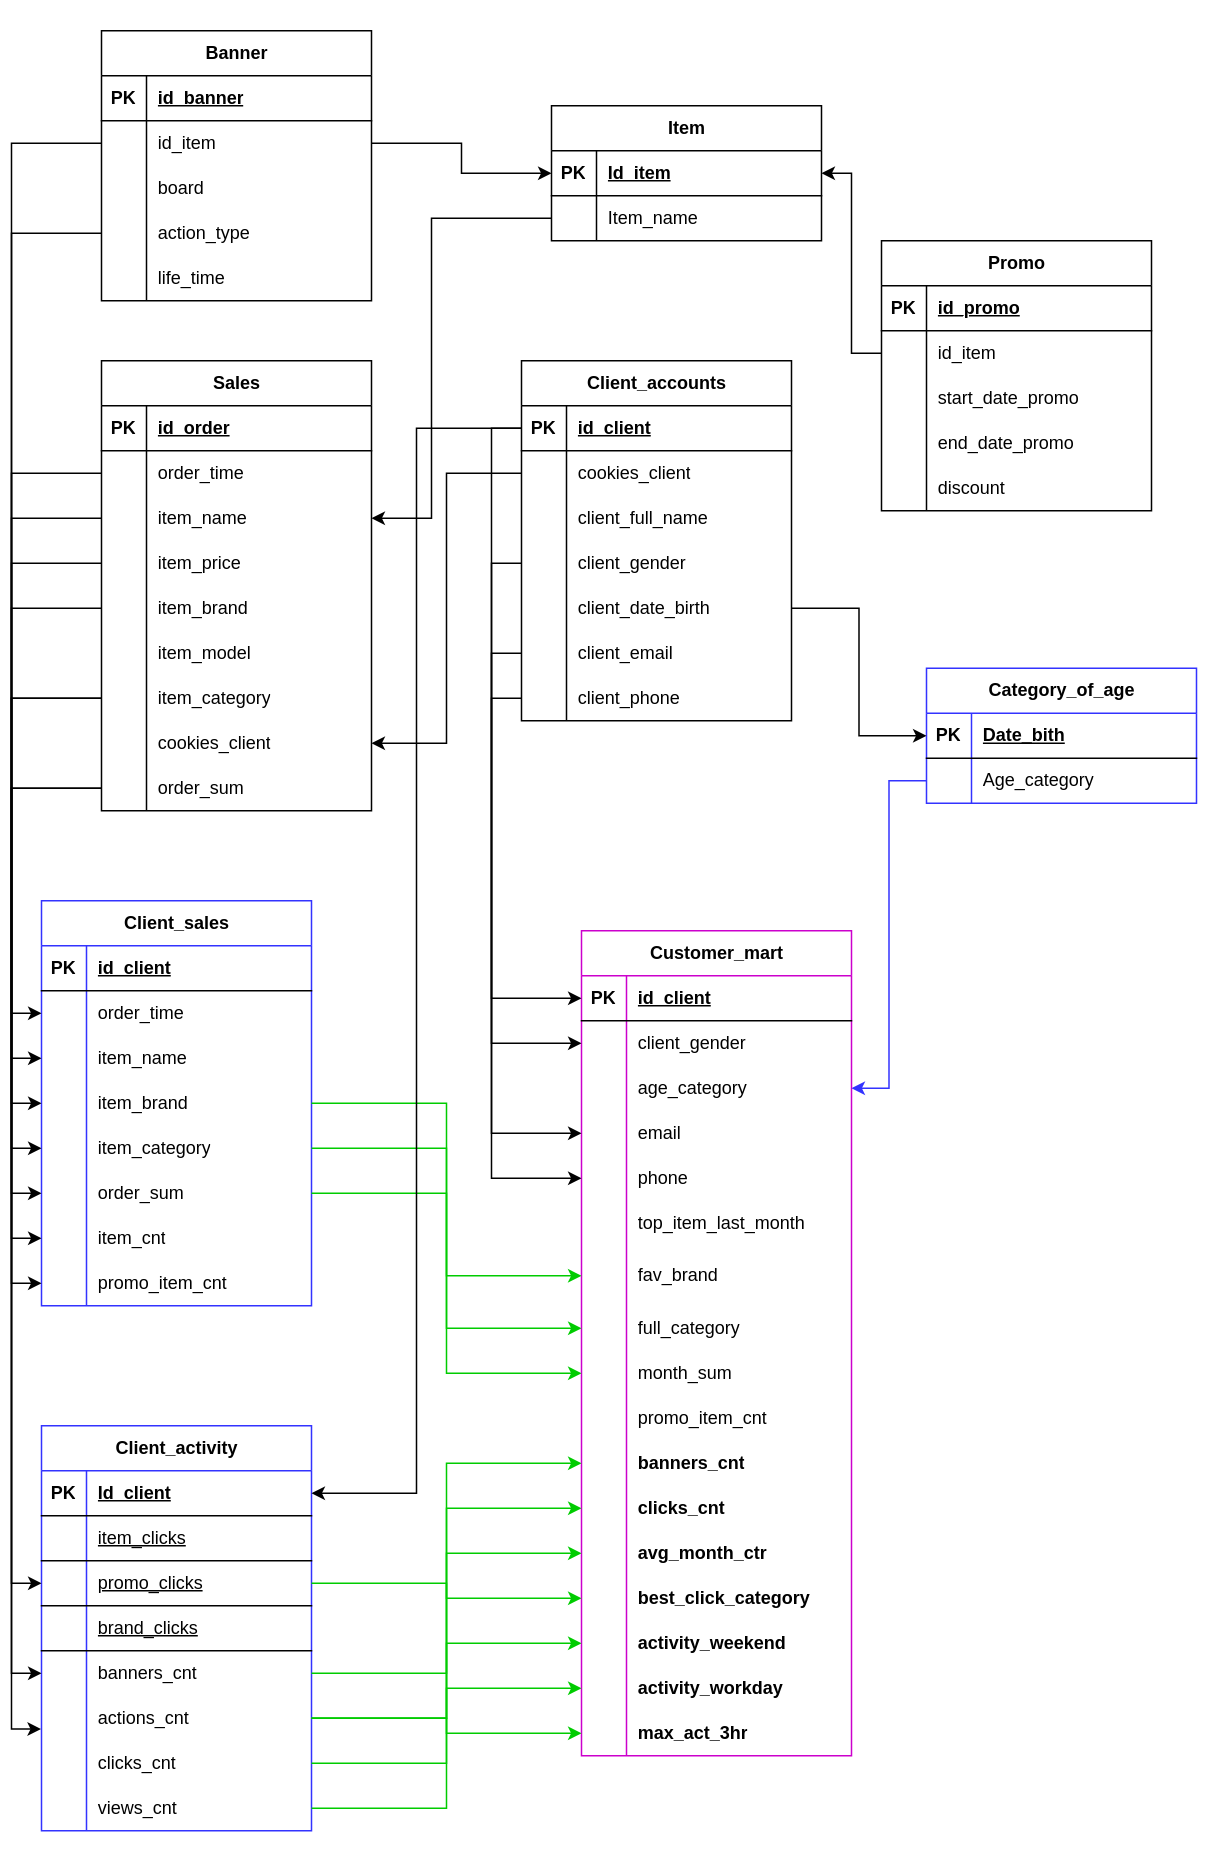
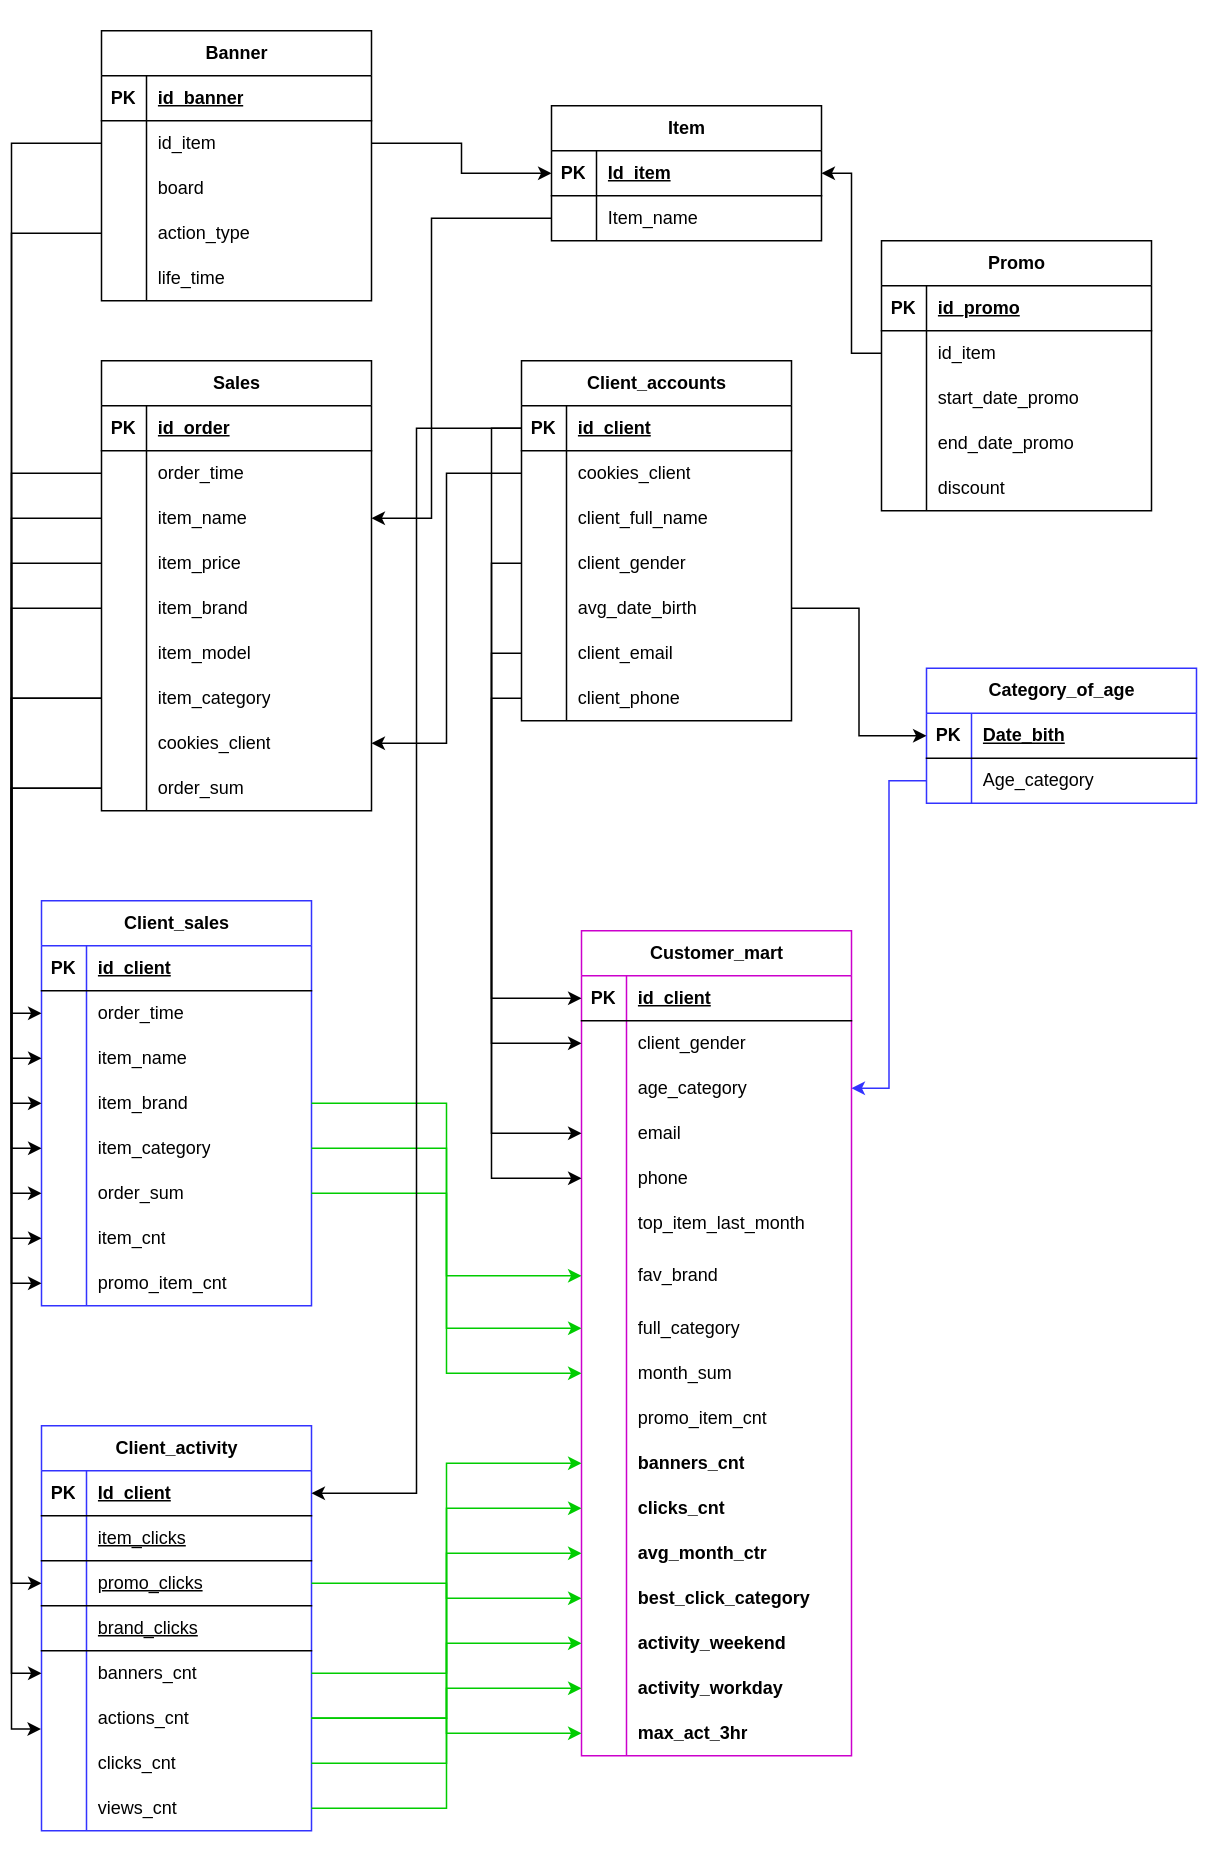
- <mxCell id="45" value="client_date_birth" style="shape=partialRectangle;connectable=0;fillColor=none;top=0;left=0;bottom=0;right=0;align=left;spacingLeft=6;overflow=hidden;whiteSpace=wrap;html=1;" vertex="1" parent="43"><mxGeometry x="30" width="150" height="30" as="geometry"><mxRectangle width="150" height="30" as="alternateBounds" /></mxGeometry></mxCell>
+ <mxCell id="45" value="avg_date_birth" style="shape=partialRectangle;connectable=0;fillColor=none;top=0;left=0;bottom=0;right=0;align=left;spacingLeft=6;overflow=hidden;whiteSpace=wrap;html=1;" vertex="1" parent="43"><mxGeometry x="30" width="150" height="30" as="geometry"><mxRectangle width="150" height="30" as="alternateBounds" /></mxGeometry></mxCell>
